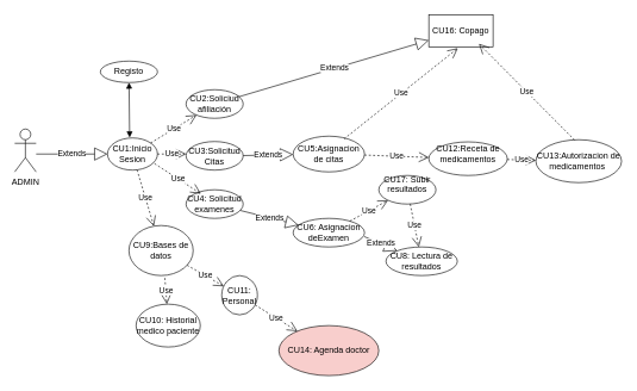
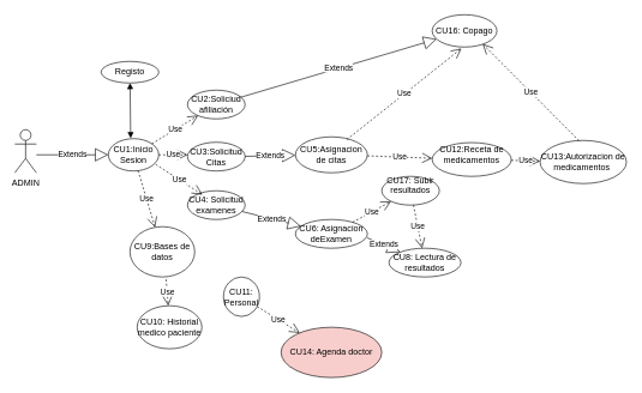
- <mxCell id="32" value="CU16: Copago" style="whiteSpace=wrap;html=1;rounded=0;" parent="1" vertex="1"><mxGeometry x="600" y="20" width="90" height="45" as="geometry" /></mxCell>
+ <mxCell id="32" value="CU16: Copago" style="ellipse;whiteSpace=wrap;html=1;" parent="1" vertex="1"><mxGeometry x="600" y="20" width="90" height="45" as="geometry" /></mxCell>
- <mxCell id="25" value="Use" style="endArrow=open;endSize=12;dashed=1;html=1;rounded=0;" parent="1" source="20" target="24" edge="1"><mxGeometry width="160" relative="1" as="geometry"><mxPoint x="270" y="365" as="sourcePoint" /><mxPoint x="430" y="365" as="targetPoint" /></mxGeometry></mxCell>
